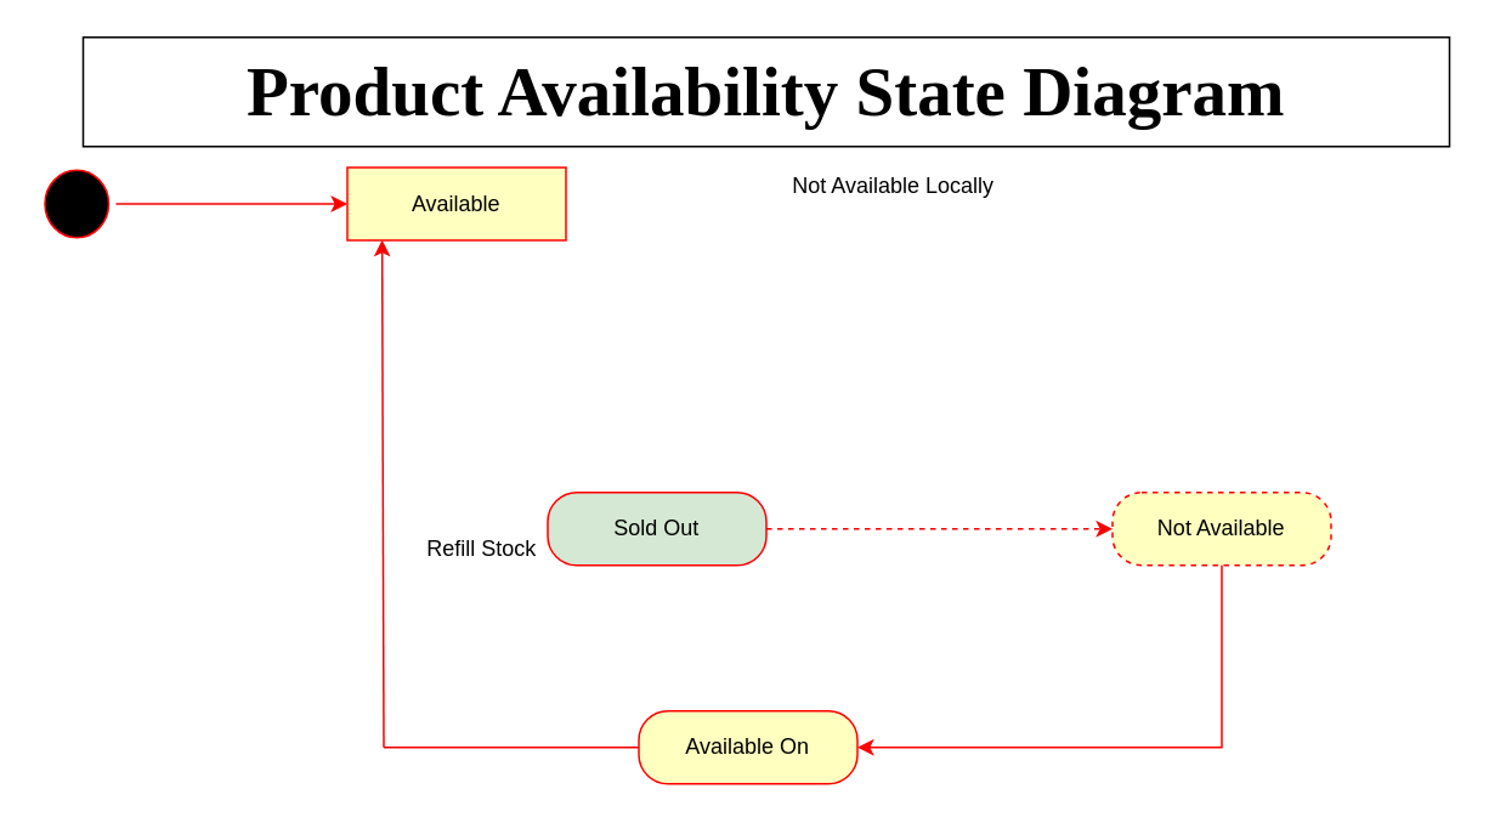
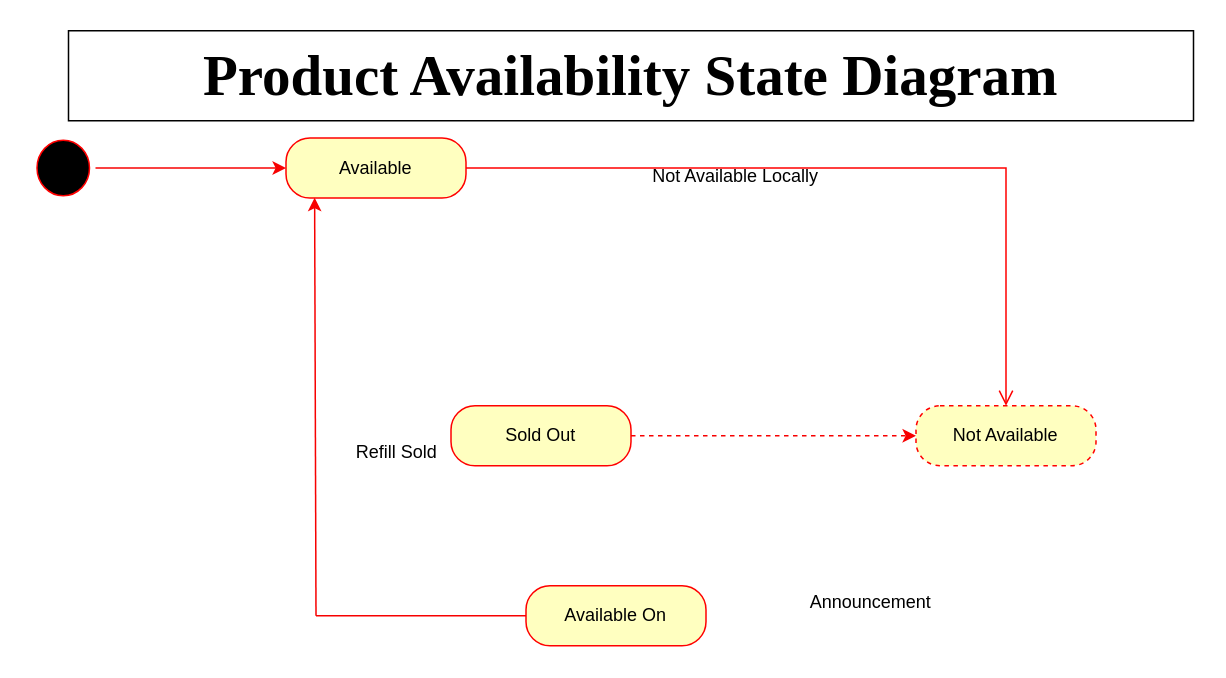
- <mxCell id="15" value="Not Available Locally" style="text;html=1;strokeColor=none;fillColor=none;align=center;verticalAlign=middle;whiteSpace=wrap;rounded=0;" parent="1" vertex="1"><mxGeometry x="430" y="87" width="120" height="30" as="geometry" /></mxCell>
+ <mxCell id="15" value="Not Available Locally" style="text;html=1;strokeColor=none;fillColor=none;align=center;verticalAlign=middle;whiteSpace=wrap;rounded=0;" parent="1" vertex="1"><mxGeometry x="430" y="102" width="120" height="30" as="geometry" /></mxCell>
- <mxCell id="8" value="Available" style="whiteSpace=wrap;html=1;arcSize=40;fontColor=#000000;fillColor=#ffffc0;strokeColor=#ff0000;rounded=0;" parent="1" vertex="1"><mxGeometry x="190" y="91.5" width="120" height="40" as="geometry" /></mxCell>
+ <mxCell id="8" value="Available" style="rounded=1;whiteSpace=wrap;html=1;arcSize=40;fontColor=#000000;fillColor=#ffffc0;strokeColor=#ff0000;" parent="1" vertex="1"><mxGeometry x="190" y="91.5" width="120" height="40" as="geometry" /></mxCell>
+ <mxCell id="7" value="" style="edgeStyle=orthogonalEdgeStyle;html=1;verticalAlign=bottom;endArrow=open;endSize=8;strokeColor=#ff0000;rounded=0;exitX=1;exitY=0.5;exitDx=0;exitDy=0;entryX=0.5;entryY=0;entryDx=0;entryDy=0;" parent="1" source="8" target="3" edge="1"><mxGeometry relative="1" as="geometry"><mxPoint x="530" y="220" as="targetPoint" /><mxPoint x="688" y="510" as="sourcePoint" /><Array as="points"><mxPoint x="670" y="112" /></Array></mxGeometry></mxCell>
- <mxCell id="6" value="Sold Out" style="rounded=1;whiteSpace=wrap;html=1;arcSize=40;fontColor=#000000;fillColor=#d5e8d4;strokeColor=#ff0000;" parent="1" vertex="1"><mxGeometry x="300" y="270" width="120" height="40" as="geometry" /></mxCell>
+ <mxCell id="6" value="Sold Out" style="rounded=1;whiteSpace=wrap;html=1;arcSize=40;fontColor=#000000;fillColor=#ffffc0;strokeColor=#ff0000;" parent="1" vertex="1"><mxGeometry x="300" y="270" width="120" height="40" as="geometry" /></mxCell>
- <mxCell id="14" value="Refill Stock" style="text;html=1;strokeColor=none;fillColor=none;align=center;verticalAlign=middle;whiteSpace=wrap;rounded=0;" parent="1" vertex="1"><mxGeometry x="224" y="286" width="80" height="30" as="geometry" /></mxCell>
+ <mxCell id="14" value="Refill Sold" style="text;html=1;strokeColor=none;fillColor=none;align=center;verticalAlign=middle;whiteSpace=wrap;rounded=0;" parent="1" vertex="1"><mxGeometry x="224" y="286" width="80" height="30" as="geometry" /></mxCell>
+ <mxCell id="13" value="Announcement" style="text;html=1;strokeColor=none;fillColor=none;align=center;verticalAlign=middle;whiteSpace=wrap;rounded=0;" parent="1" vertex="1"><mxGeometry x="550" y="386" width="60" height="30" as="geometry" /></mxCell>
- <mxCell id="5" value="" style="endArrow=classic;html=1;rounded=0;strokeColor=#fe0101;exitX=0.5;exitY=1;exitDx=0;exitDy=0;entryX=1;entryY=0.5;entryDx=0;entryDy=0;" parent="1" source="3" target="4" edge="1"><mxGeometry width="50" height="50" relative="1" as="geometry"><mxPoint x="350" y="320" as="sourcePoint" /><mxPoint x="400" y="270" as="targetPoint" /><Array as="points"><mxPoint x="670" y="410" /></Array></mxGeometry></mxCell>
